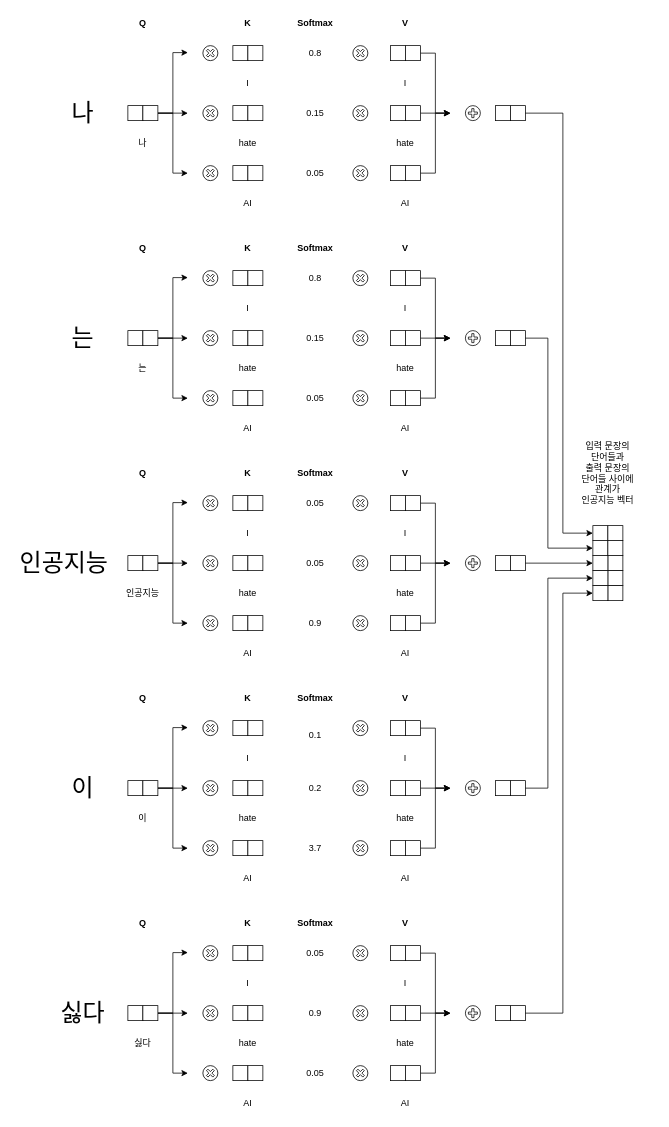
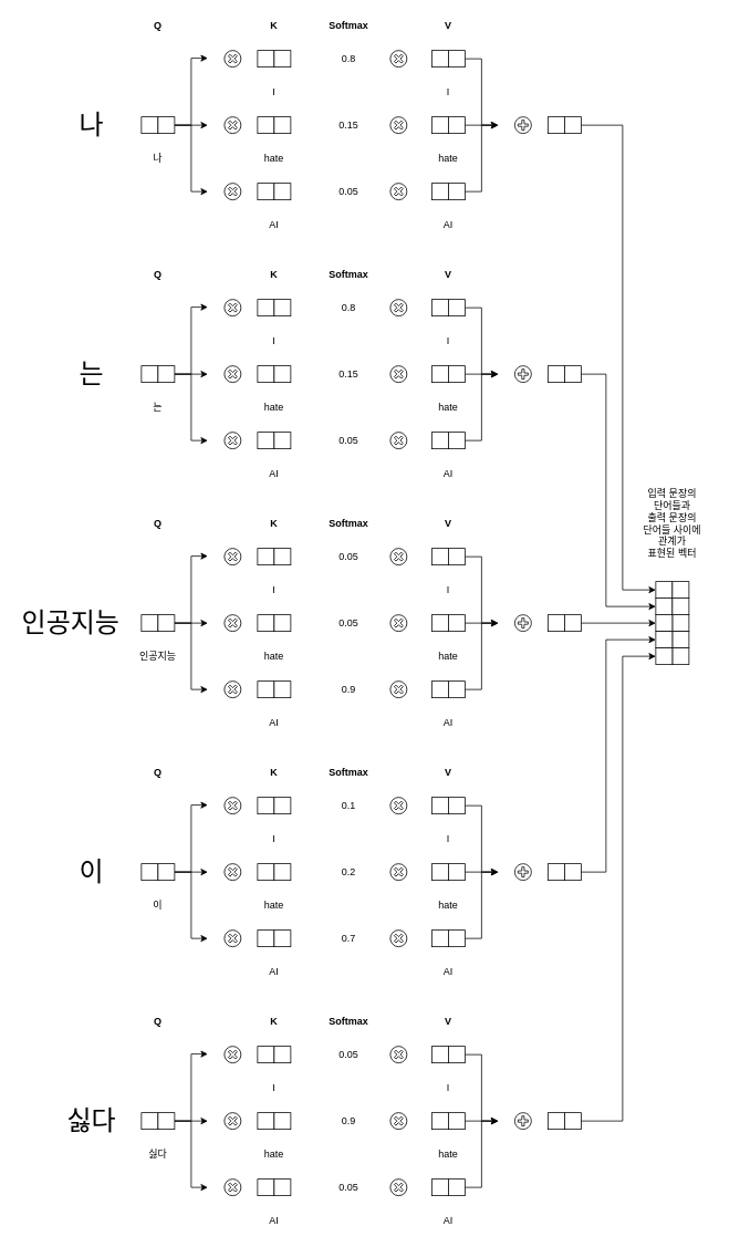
- <mxCell id="2" value="입력 문장의&lt;br&gt;단어들과&lt;br&gt;출력 문장의&lt;br&gt;단어들 사이에 &lt;br&gt;관계가&lt;br&gt;인공지능 벡터" style="text;html=1;strokeColor=none;fillColor=none;align=center;verticalAlign=middle;whiteSpace=wrap;rounded=0;fontStyle=0" parent="1" vertex="1"><mxGeometry x="750" y="580" width="120" height="100" as="geometry" /></mxCell>
+ <mxCell id="2" value="입력 문장의&lt;br&gt;단어들과&lt;br&gt;출력 문장의&lt;br&gt;단어들 사이에 &lt;br&gt;관계가&lt;br&gt;표현된 벡터" style="text;html=1;strokeColor=none;fillColor=none;align=center;verticalAlign=middle;whiteSpace=wrap;rounded=0;fontStyle=0" parent="1" vertex="1"><mxGeometry x="750" y="580" width="120" height="100" as="geometry" /></mxCell>
- <mxCell id="176" value="0.1" style="text;html=1;strokeColor=none;fillColor=none;align=center;verticalAlign=middle;whiteSpace=wrap;rounded=0;fontColor=#000000;" vertex="1" parent="138"><mxGeometry x="320" y="50" width="60" height="20" as="geometry" /></mxCell>
+ <mxCell id="176" value="0.1" style="text;html=1;strokeColor=none;fillColor=none;align=center;verticalAlign=middle;whiteSpace=wrap;rounded=0;fontColor=#000000;" vertex="1" parent="138"><mxGeometry x="320" y="40" width="60" height="20" as="geometry" /></mxCell>
- <mxCell id="163" value="3.7" style="text;html=1;strokeColor=none;fillColor=none;align=center;verticalAlign=middle;whiteSpace=wrap;rounded=0;fontColor=#000000;" vertex="1" parent="138"><mxGeometry x="320" y="200" width="60" height="20" as="geometry" /></mxCell>
+ <mxCell id="163" value="0.7" style="text;html=1;strokeColor=none;fillColor=none;align=center;verticalAlign=middle;whiteSpace=wrap;rounded=0;fontColor=#000000;" vertex="1" parent="138"><mxGeometry x="320" y="200" width="60" height="20" as="geometry" /></mxCell>
